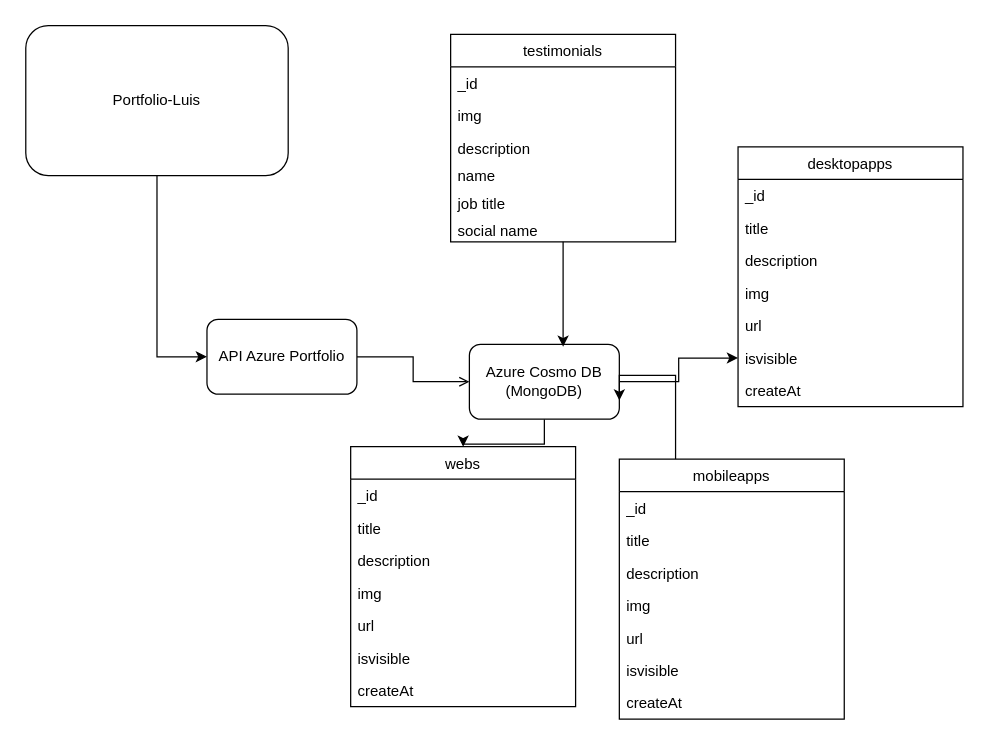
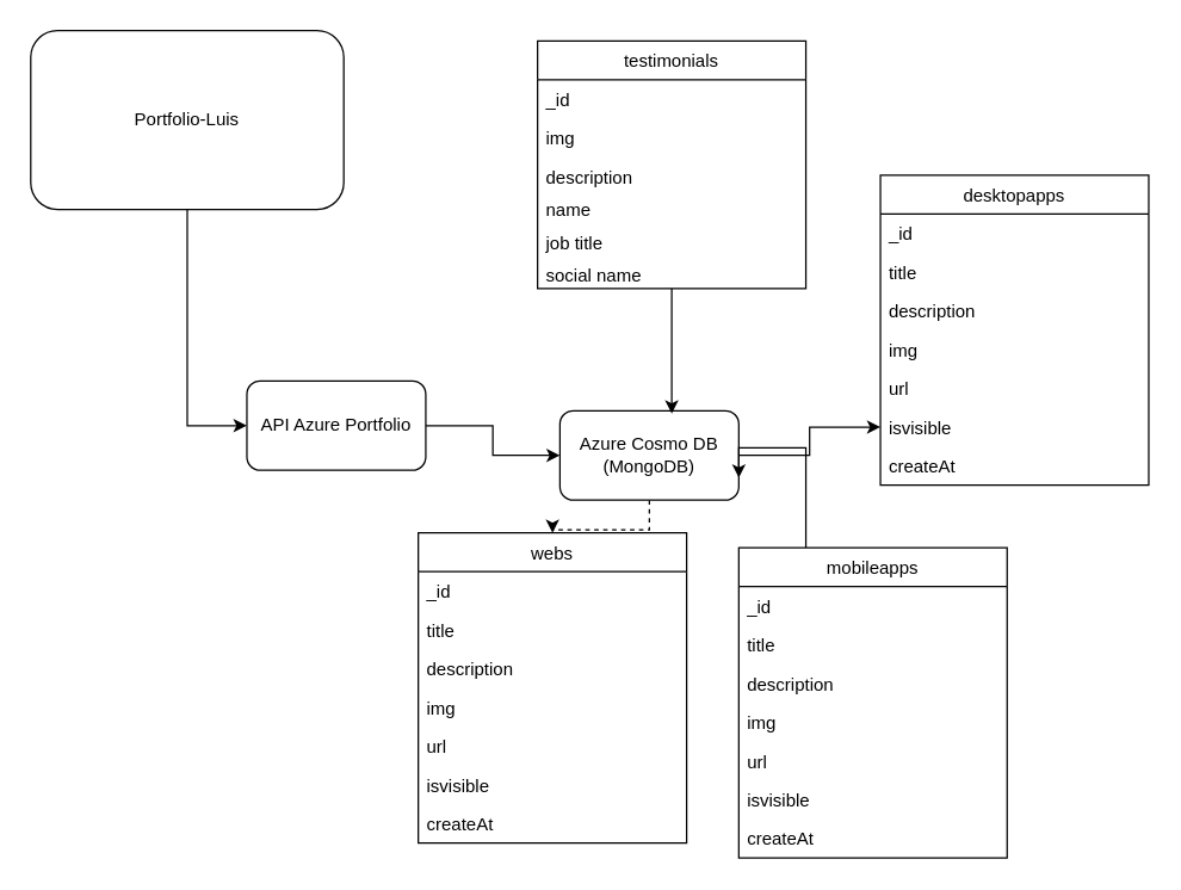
- <mxCell id="4" style="edgeStyle=orthogonalEdgeStyle;rounded=0;orthogonalLoop=1;jettySize=auto;html=1;endArrow=open;" edge="1" parent="1" source="5" target="8"><mxGeometry relative="1" as="geometry" /></mxCell>
+ <mxCell id="4" style="edgeStyle=orthogonalEdgeStyle;rounded=0;orthogonalLoop=1;jettySize=auto;html=1;" edge="1" parent="1" source="5" target="8"><mxGeometry relative="1" as="geometry" /></mxCell>
- <mxCell id="6" style="edgeStyle=orthogonalEdgeStyle;rounded=0;orthogonalLoop=1;jettySize=auto;html=1;entryX=0.5;entryY=0;entryDx=0;entryDy=0;" edge="1" parent="1" source="8" target="9"><mxGeometry relative="1" as="geometry" /></mxCell>
+ <mxCell id="6" style="edgeStyle=orthogonalEdgeStyle;rounded=0;orthogonalLoop=1;jettySize=auto;html=1;entryX=0.5;entryY=0;entryDx=0;entryDy=0;dashed=1;" edge="1" parent="1" source="8" target="9"><mxGeometry relative="1" as="geometry" /></mxCell>
